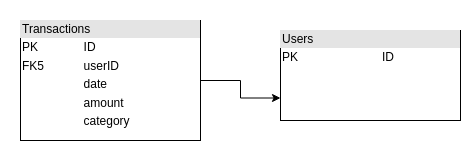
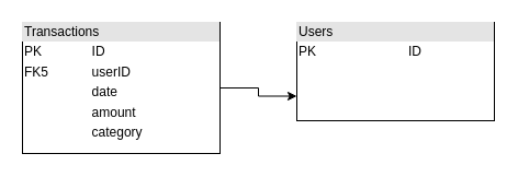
- <mxCell id="2" value="&lt;div style=&quot;box-sizing:border-box;width:100%;background:#e4e4e4;padding:2px;&quot;&gt;Users&lt;/div&gt;&lt;table style=&quot;width:100%;font-size:1em;&quot; cellpadding=&quot;2&quot; cellspacing=&quot;0&quot;&gt;&lt;tbody&gt;&lt;tr&gt;&lt;td&gt;PK&lt;/td&gt;&lt;td&gt;ID&lt;/td&gt;&lt;/tr&gt;&lt;/tbody&gt;&lt;/table&gt;" style="verticalAlign=top;align=left;overflow=fill;html=1;whiteSpace=wrap;" vertex="1" parent="1"><mxGeometry x="280" y="30" width="180" height="90" as="geometry" /></mxCell>
+ <mxCell id="2" value="&lt;div style=&quot;box-sizing:border-box;width:100%;background:#e4e4e4;padding:2px;&quot;&gt;Users&lt;/div&gt;&lt;table style=&quot;width:100%;font-size:1em;&quot; cellpadding=&quot;2&quot; cellspacing=&quot;0&quot;&gt;&lt;tbody&gt;&lt;tr&gt;&lt;td&gt;PK&lt;/td&gt;&lt;td&gt;ID&lt;/td&gt;&lt;/tr&gt;&lt;/tbody&gt;&lt;/table&gt;" style="verticalAlign=top;align=left;overflow=fill;html=1;whiteSpace=wrap;" vertex="1" parent="1"><mxGeometry x="270" y="20" width="180" height="90" as="geometry" /></mxCell>
